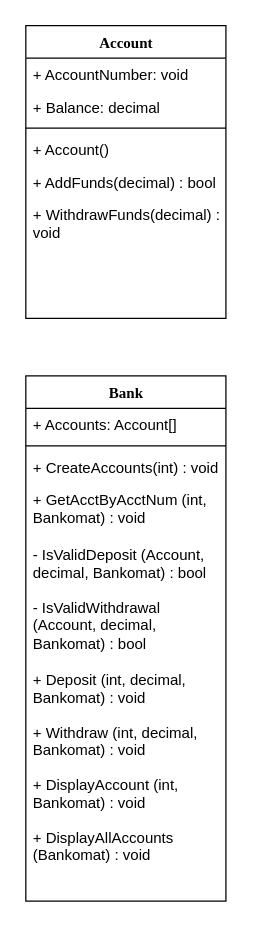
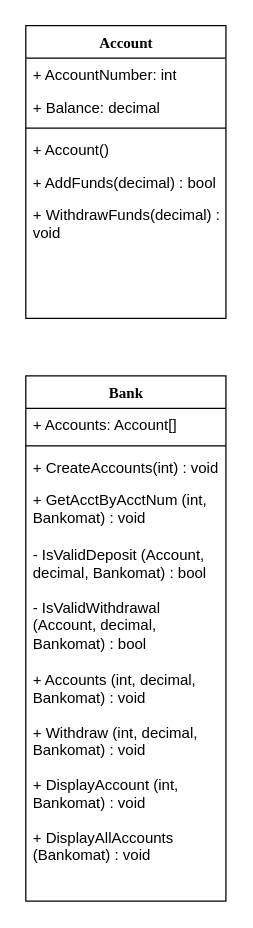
- <mxCell id="3" value="+ AccountNumber: void" style="text;html=1;strokeColor=none;fillColor=none;align=left;verticalAlign=top;spacingLeft=4;spacingRight=4;whiteSpace=wrap;overflow=hidden;rotatable=0;points=[[0,0.5],[1,0.5]];portConstraint=eastwest;" parent="2" vertex="1"><mxGeometry y="26" width="160" height="26" as="geometry" /></mxCell>
+ <mxCell id="3" value="+ AccountNumber: int" style="text;html=1;strokeColor=none;fillColor=none;align=left;verticalAlign=top;spacingLeft=4;spacingRight=4;whiteSpace=wrap;overflow=hidden;rotatable=0;points=[[0,0.5],[1,0.5]];portConstraint=eastwest;" parent="2" vertex="1"><mxGeometry y="26" width="160" height="26" as="geometry" /></mxCell>
- <mxCell id="16" value="+ Deposit (int, decimal, Bankomat) : void" style="text;html=1;strokeColor=none;fillColor=none;align=left;verticalAlign=top;spacingLeft=4;spacingRight=4;whiteSpace=wrap;overflow=hidden;rotatable=0;points=[[0,0.5],[1,0.5]];portConstraint=eastwest;" vertex="1" parent="9"><mxGeometry y="230" width="160" height="42" as="geometry" /></mxCell>
+ <mxCell id="16" value="+ Accounts (int, decimal, Bankomat) : void" style="text;html=1;strokeColor=none;fillColor=none;align=left;verticalAlign=top;spacingLeft=4;spacingRight=4;whiteSpace=wrap;overflow=hidden;rotatable=0;points=[[0,0.5],[1,0.5]];portConstraint=eastwest;" vertex="1" parent="9"><mxGeometry y="230" width="160" height="42" as="geometry" /></mxCell>
